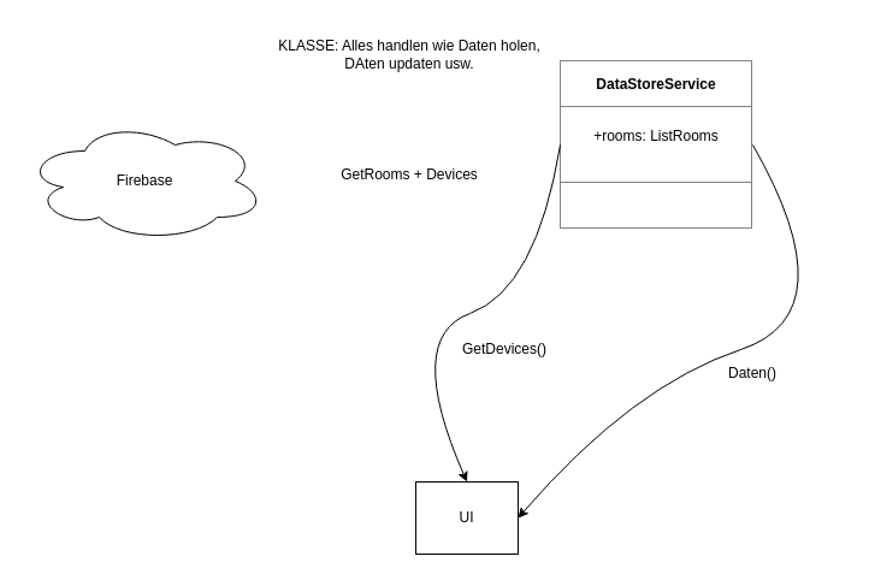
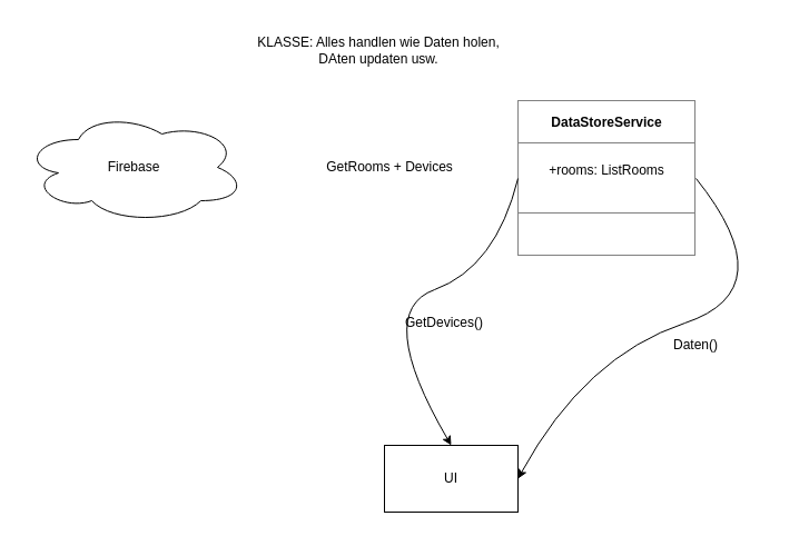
- <mxCell id="4" value="&lt;table border=&quot;1&quot; width=&quot;100%&quot; cellpadding=&quot;4&quot; style=&quot;width: 100% ; height: 100% ; border-collapse: collapse&quot;&gt;&lt;tbody&gt;&lt;tr&gt;&lt;th align=&quot;center&quot;&gt;DataStoreService&lt;/th&gt;&lt;/tr&gt;&lt;tr&gt;&lt;td align=&quot;center&quot;&gt;+rooms: ListRooms&lt;br&gt;&lt;br&gt;&lt;/td&gt;&lt;/tr&gt;&lt;tr&gt;&lt;td align=&quot;center&quot;&gt;&lt;br&gt;&lt;/td&gt;&lt;/tr&gt;&lt;/tbody&gt;&lt;/table&gt;" style="text;html=1;strokeColor=none;fillColor=none;overflow=fill;" vertex="1" parent="1"><mxGeometry x="465" y="50" width="160" height="140" as="geometry" /></mxCell>
+ <mxCell id="4" value="&lt;table border=&quot;1&quot; width=&quot;100%&quot; cellpadding=&quot;4&quot; style=&quot;width: 100% ; height: 100% ; border-collapse: collapse&quot;&gt;&lt;tbody&gt;&lt;tr&gt;&lt;th align=&quot;center&quot;&gt;DataStoreService&lt;/th&gt;&lt;/tr&gt;&lt;tr&gt;&lt;td align=&quot;center&quot;&gt;+rooms: ListRooms&lt;br&gt;&lt;br&gt;&lt;/td&gt;&lt;/tr&gt;&lt;tr&gt;&lt;td align=&quot;center&quot;&gt;&lt;br&gt;&lt;/td&gt;&lt;/tr&gt;&lt;/tbody&gt;&lt;/table&gt;" style="text;html=1;strokeColor=none;fillColor=none;overflow=fill;" vertex="1" parent="1"><mxGeometry x="465" y="90" width="160" height="140" as="geometry" /></mxCell>
- <mxCell id="5" value="GetRooms + Devices" style="text;html=1;strokeColor=none;fillColor=none;align=center;verticalAlign=middle;whiteSpace=wrap;rounded=0;" vertex="1" parent="1"><mxGeometry x="235" y="135" width="210" height="20" as="geometry" /></mxCell>
+ <mxCell id="5" value="GetRooms + Devices" style="text;html=1;strokeColor=none;fillColor=none;align=center;verticalAlign=middle;whiteSpace=wrap;rounded=0;" vertex="1" parent="1"><mxGeometry x="245" y="140" width="210" height="20" as="geometry" /></mxCell>
- <mxCell id="8" value="GetDevices()" style="text;html=1;strokeColor=none;fillColor=none;align=center;verticalAlign=middle;whiteSpace=wrap;rounded=0;" vertex="1" parent="1"><mxGeometry x="399" y="280" width="40" height="20" as="geometry" /></mxCell>
+ <mxCell id="8" value="GetDevices()" style="text;html=1;strokeColor=none;fillColor=none;align=center;verticalAlign=middle;whiteSpace=wrap;rounded=0;" vertex="1" parent="1"><mxGeometry x="379" y="280" width="40" height="20" as="geometry" /></mxCell>
- <mxCell id="3" value="UI" style="rounded=0;whiteSpace=wrap;html=1;" vertex="1" parent="1"><mxGeometry x="345" y="400" width="85" height="60" as="geometry" /></mxCell>
+ <mxCell id="3" value="UI" style="rounded=0;whiteSpace=wrap;html=1;" vertex="1" parent="1"><mxGeometry x="345" y="400" width="120" height="60" as="geometry" /></mxCell>
